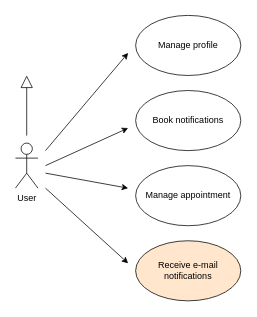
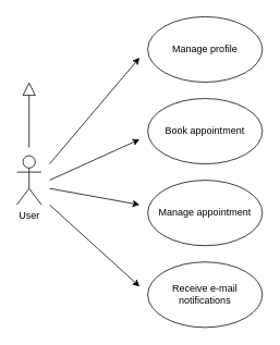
- <mxCell id="5" value="Book notifications" style="ellipse;whiteSpace=wrap;html=1;" vertex="1" parent="1"><mxGeometry x="180" y="120" width="140" height="80" as="geometry" /></mxCell>
+ <mxCell id="5" value="Book appointment" style="ellipse;whiteSpace=wrap;html=1;" vertex="1" parent="1"><mxGeometry x="180" y="120" width="140" height="80" as="geometry" /></mxCell>
- <mxCell id="10" value="Receive e-mail notifications" style="ellipse;whiteSpace=wrap;html=1;fillColor=#ffe6cc;" vertex="1" parent="1"><mxGeometry x="180" y="320" width="140" height="80" as="geometry" /></mxCell>
+ <mxCell id="10" value="Receive e-mail notifications" style="ellipse;whiteSpace=wrap;html=1;" vertex="1" parent="1"><mxGeometry x="180" y="320" width="140" height="80" as="geometry" /></mxCell>
